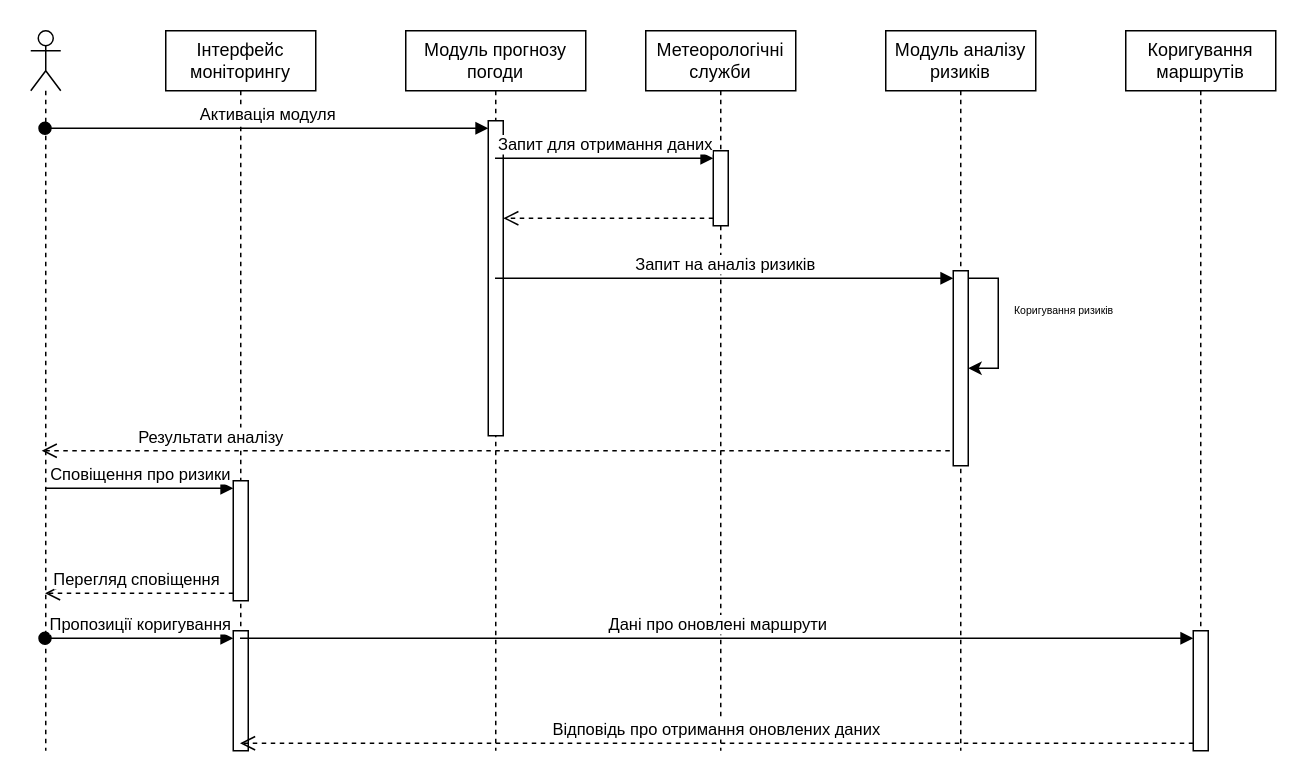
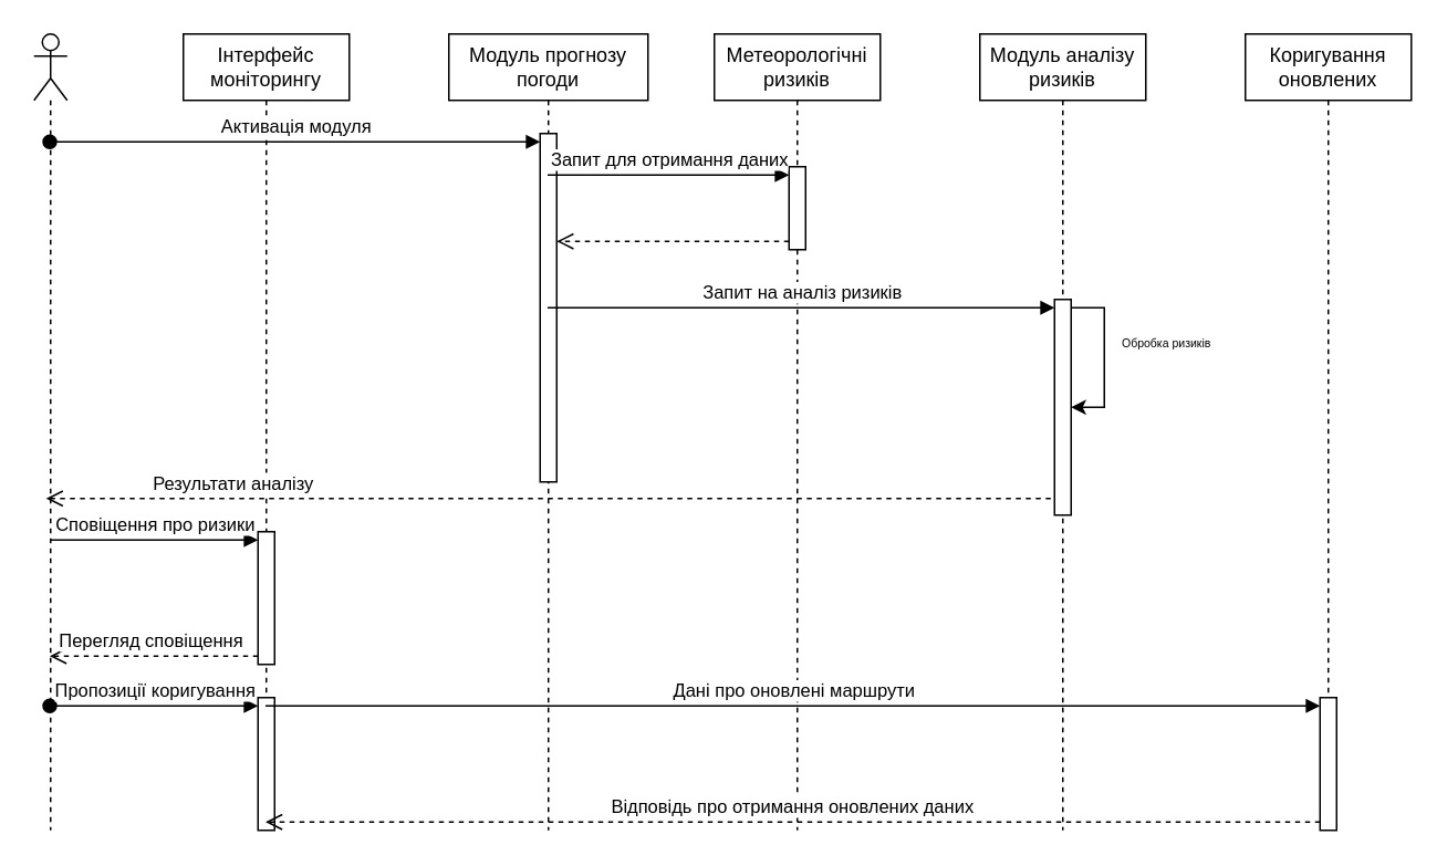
- <mxCell id="8" value="Метеорологічні служби" style="shape=umlLifeline;perimeter=lifelinePerimeter;whiteSpace=wrap;html=1;container=1;dropTarget=0;collapsible=0;recursiveResize=0;outlineConnect=0;portConstraint=eastwest;newEdgeStyle={&quot;curved&quot;:0,&quot;rounded&quot;:0};" vertex="1" parent="1"><mxGeometry x="430" y="20" width="100" height="480" as="geometry" /></mxCell>
+ <mxCell id="8" value="Метеорологічні ризиків" style="shape=umlLifeline;perimeter=lifelinePerimeter;whiteSpace=wrap;html=1;container=1;dropTarget=0;collapsible=0;recursiveResize=0;outlineConnect=0;portConstraint=eastwest;newEdgeStyle={&quot;curved&quot;:0,&quot;rounded&quot;:0};" vertex="1" parent="1"><mxGeometry x="430" y="20" width="100" height="480" as="geometry" /></mxCell>
- <mxCell id="13" value="Коригування маршрутів" style="shape=umlLifeline;perimeter=lifelinePerimeter;whiteSpace=wrap;html=1;container=1;dropTarget=0;collapsible=0;recursiveResize=0;outlineConnect=0;portConstraint=eastwest;newEdgeStyle={&quot;curved&quot;:0,&quot;rounded&quot;:0};" vertex="1" parent="1"><mxGeometry x="750" y="20" width="100" height="480" as="geometry" /></mxCell>
+ <mxCell id="13" value="Коригування оновлених" style="shape=umlLifeline;perimeter=lifelinePerimeter;whiteSpace=wrap;html=1;container=1;dropTarget=0;collapsible=0;recursiveResize=0;outlineConnect=0;portConstraint=eastwest;newEdgeStyle={&quot;curved&quot;:0,&quot;rounded&quot;:0};" vertex="1" parent="1"><mxGeometry x="750" y="20" width="100" height="480" as="geometry" /></mxCell>
- <mxCell id="21" value="&lt;font style=&quot;font-size: 7px;&quot;&gt;Коригування ризиків&lt;/font&gt;" style="text;strokeColor=none;fillColor=none;align=left;verticalAlign=middle;spacingLeft=4;spacingRight=4;overflow=hidden;points=[[0,0.5],[1,0.5]];portConstraint=eastwest;rotatable=0;whiteSpace=wrap;html=1;" vertex="1" parent="1"><mxGeometry x="670" y="190" width="90" height="30" as="geometry" /></mxCell>
+ <mxCell id="21" value="&lt;font style=&quot;font-size: 7px;&quot;&gt;Обробка ризиків&lt;/font&gt;" style="text;strokeColor=none;fillColor=none;align=left;verticalAlign=middle;spacingLeft=4;spacingRight=4;overflow=hidden;points=[[0,0.5],[1,0.5]];portConstraint=eastwest;rotatable=0;whiteSpace=wrap;html=1;" vertex="1" parent="1"><mxGeometry x="670" y="190" width="90" height="30" as="geometry" /></mxCell>
